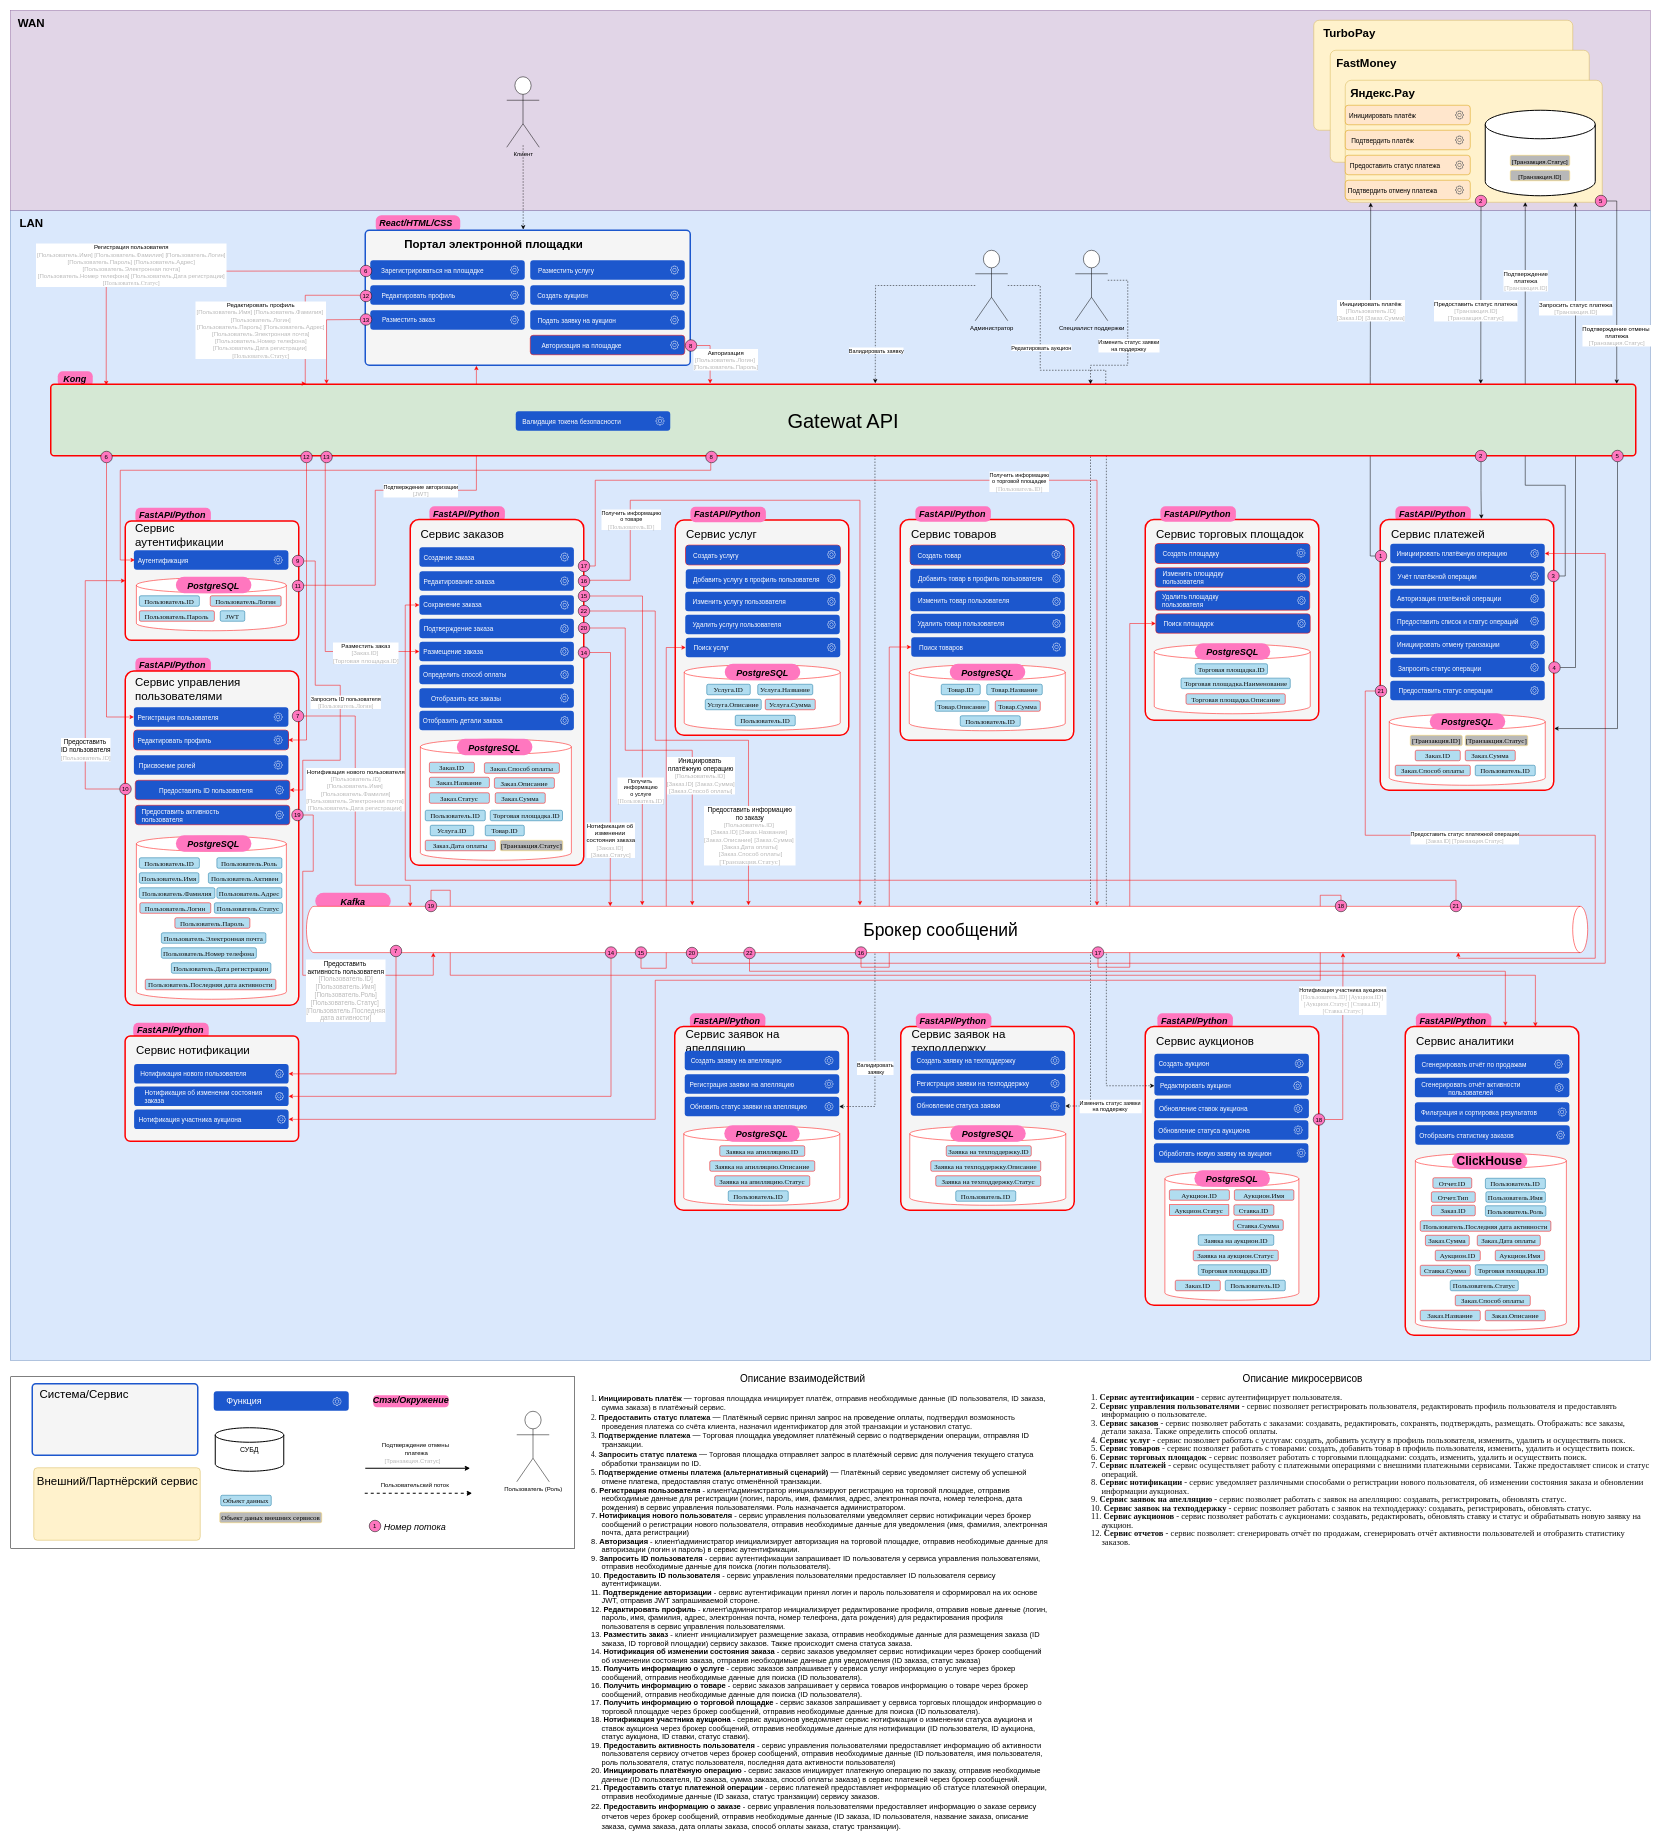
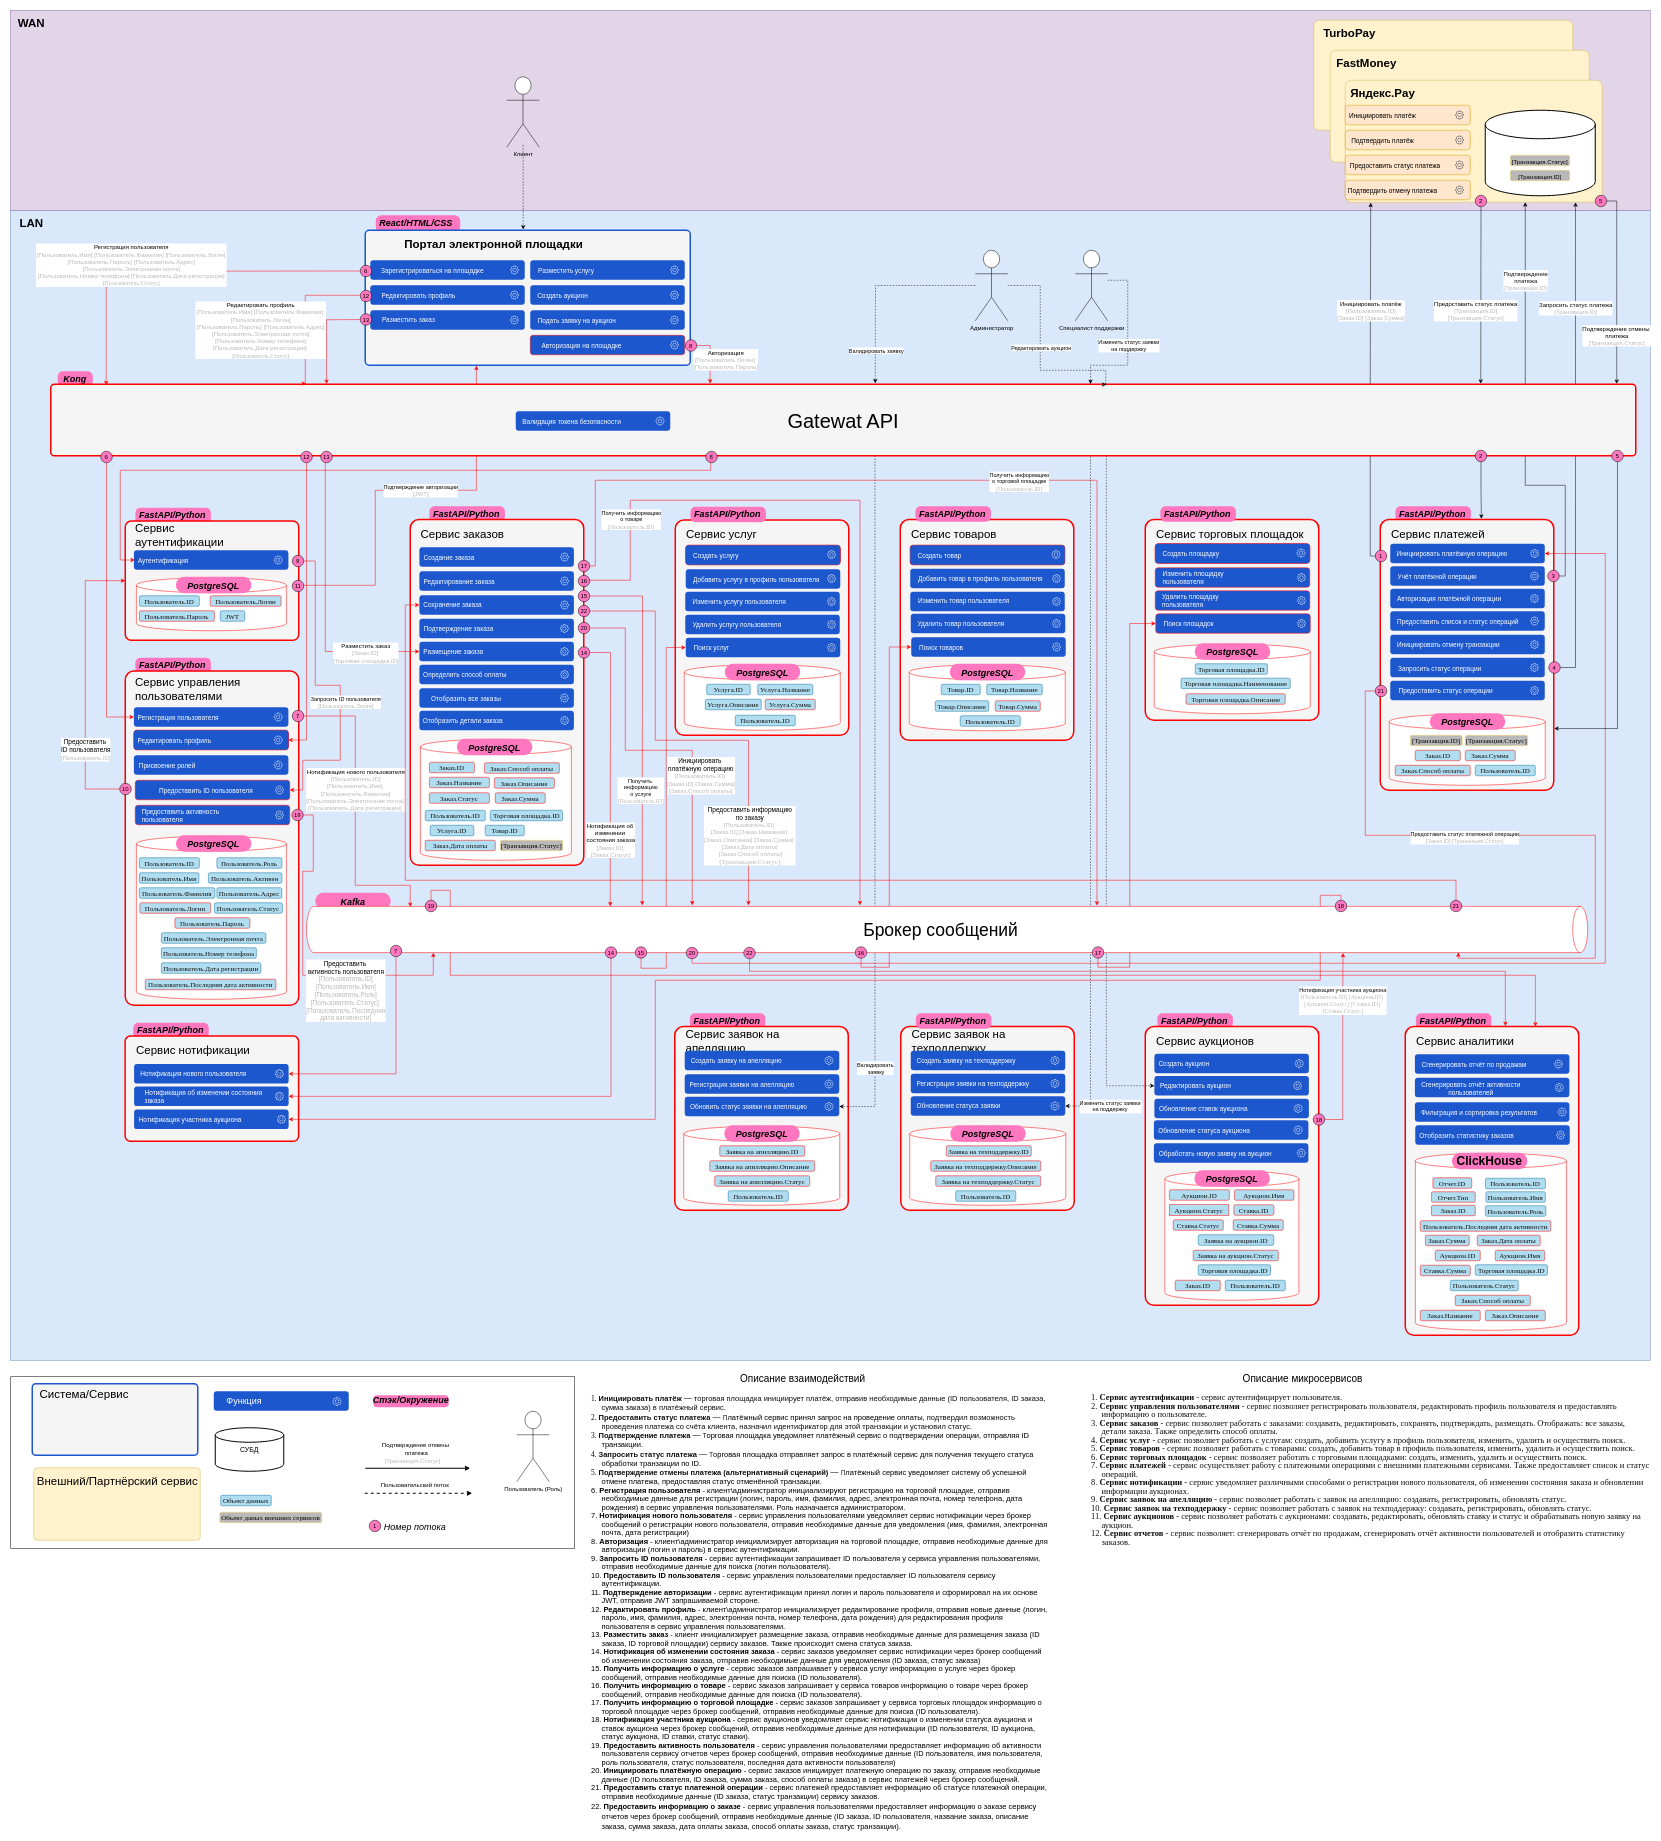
- <mxCell id="617" value="" style="endArrow=none;html=1;rounded=0;dashed=1;edgeStyle=orthogonalEdgeStyle;entryX=0.666;entryY=0.005;entryDx=0;entryDy=0;entryPerimeter=0;" parent="1" source="64" target="283" edge="1"><mxGeometry width="50" height="50" relative="1" as="geometry"><mxPoint x="2130" y="560.44" as="sourcePoint" /><mxPoint x="1930" y="755.44" as="targetPoint" /><Array as="points"><mxPoint x="2080" y="571" /><mxPoint x="2080" y="740" /><mxPoint x="2211" y="740" /></Array></mxGeometry></mxCell>
+ <mxCell id="617" value="" style="endArrow=classic;html=1;rounded=0;dashed=1;edgeStyle=orthogonalEdgeStyle;entryX=0.666;entryY=0.005;entryDx=0;entryDy=0;entryPerimeter=0;" parent="1" source="64" target="283" edge="1"><mxGeometry width="50" height="50" relative="1" as="geometry"><mxPoint x="2130" y="560.44" as="sourcePoint" /><mxPoint x="1930" y="755.44" as="targetPoint" /><Array as="points"><mxPoint x="2080" y="571" /><mxPoint x="2080" y="740" /><mxPoint x="2211" y="740" /></Array></mxGeometry></mxCell>
- <mxCell id="283" value="&lt;font style=&quot;font-size: 40px;&quot;&gt;Gatewat API&lt;/font&gt;" style="rounded=1;whiteSpace=wrap;html=1;arcSize=5;fillColor=#d5e8d4;strokeColor=#FF0000;strokeWidth=3;" parent="282" vertex="1"><mxGeometry width="3170" height="143" as="geometry" /></mxCell>
+ <mxCell id="283" value="&lt;font style=&quot;font-size: 40px;&quot;&gt;Gatewat API&lt;/font&gt;" style="rounded=1;whiteSpace=wrap;html=1;arcSize=5;fillColor=#f5f5f5;strokeColor=#FF0000;strokeWidth=3;" parent="282" vertex="1"><mxGeometry width="3170" height="143" as="geometry" /></mxCell>
- <mxCell id="297" value="&lt;p style=&quot;margin: 0px 0px 0px 13px; text-indent: -13px; font-variant-numeric: normal; font-variant-east-asian: normal; font-variant-alternates: normal; font-kerning: auto; font-optical-sizing: auto; font-feature-settings: normal; font-variation-settings: normal; font-variant-position: normal; font-stretch: normal; font-size: 14px; line-height: normal; color: rgb(14, 14, 14); text-align: start;&quot; class=&quot;p1&quot;&gt;&lt;font face=&quot;Times New Roman&quot;&gt;Пользователь.Дата регистрации&lt;/font&gt;&lt;/p&gt;" style="rounded=1;whiteSpace=wrap;html=1;fillColor=#b1ddf0;strokeColor=#10739e;" parent="1" vertex="1"><mxGeometry x="342.28" y="1925" width="199" height="21" as="geometry" /></mxCell>
+ <mxCell id="297" value="&lt;p style=&quot;margin: 0px 0px 0px 13px; text-indent: -13px; font-variant-numeric: normal; font-variant-east-asian: normal; font-variant-alternates: normal; font-kerning: auto; font-optical-sizing: auto; font-feature-settings: normal; font-variation-settings: normal; font-variant-position: normal; font-stretch: normal; font-size: 14px; line-height: normal; color: rgb(14, 14, 14); text-align: start;&quot; class=&quot;p1&quot;&gt;&lt;font face=&quot;Times New Roman&quot;&gt;Пользователь.Дата регистрации&lt;/font&gt;&lt;/p&gt;" style="rounded=1;whiteSpace=wrap;html=1;fillColor=#b1ddf0;strokeColor=#10739e;" parent="1" vertex="1"><mxGeometry x="322.28" y="1925" width="199" height="21" as="geometry" /></mxCell>
+ <mxCell id="546" value="&lt;p style=&quot;margin: 0px 0px 0px 13px; text-indent: -13px; font-variant-numeric: normal; font-variant-east-asian: normal; font-variant-alternates: normal; font-kerning: auto; font-optical-sizing: auto; font-feature-settings: normal; font-variation-settings: normal; font-variant-position: normal; font-stretch: normal; font-size: 14px; line-height: normal; color: rgb(14, 14, 14); text-align: start;&quot; class=&quot;p1&quot;&gt;&lt;font face=&quot;Times New Roman&quot;&gt;Ставка.Статус&lt;/font&gt;&lt;/p&gt;" style="rounded=1;whiteSpace=wrap;html=1;fillColor=#b1ddf0;strokeColor=#FF0000;" parent="1" vertex="1"><mxGeometry x="2346" y="2439" width="100" height="21" as="geometry" /></mxCell>
